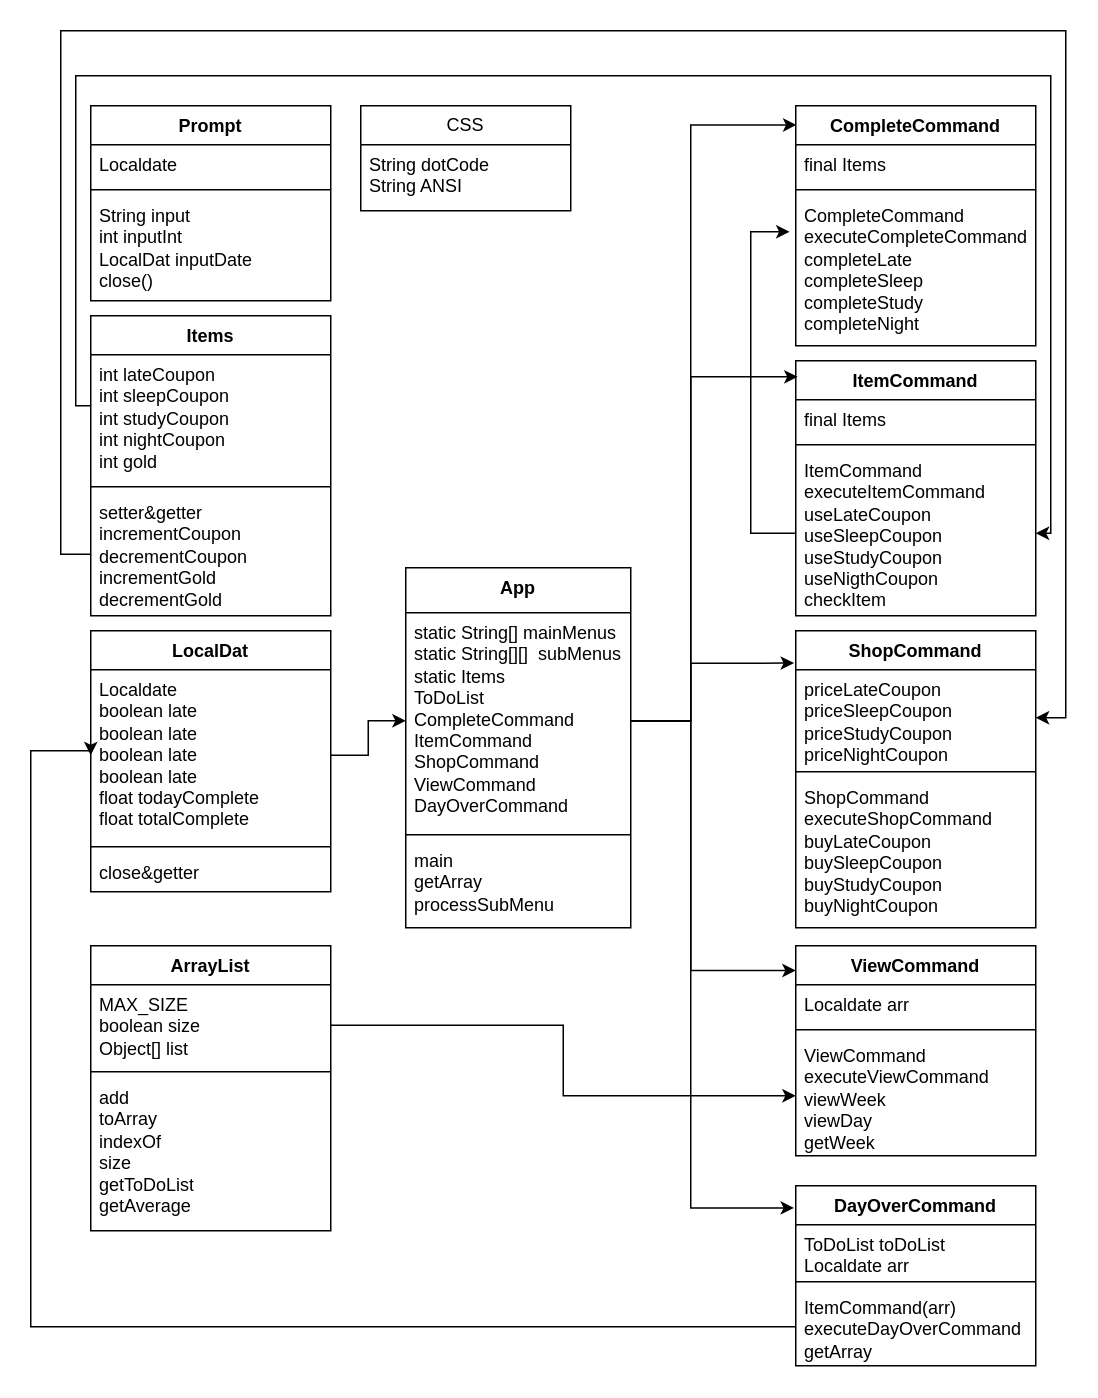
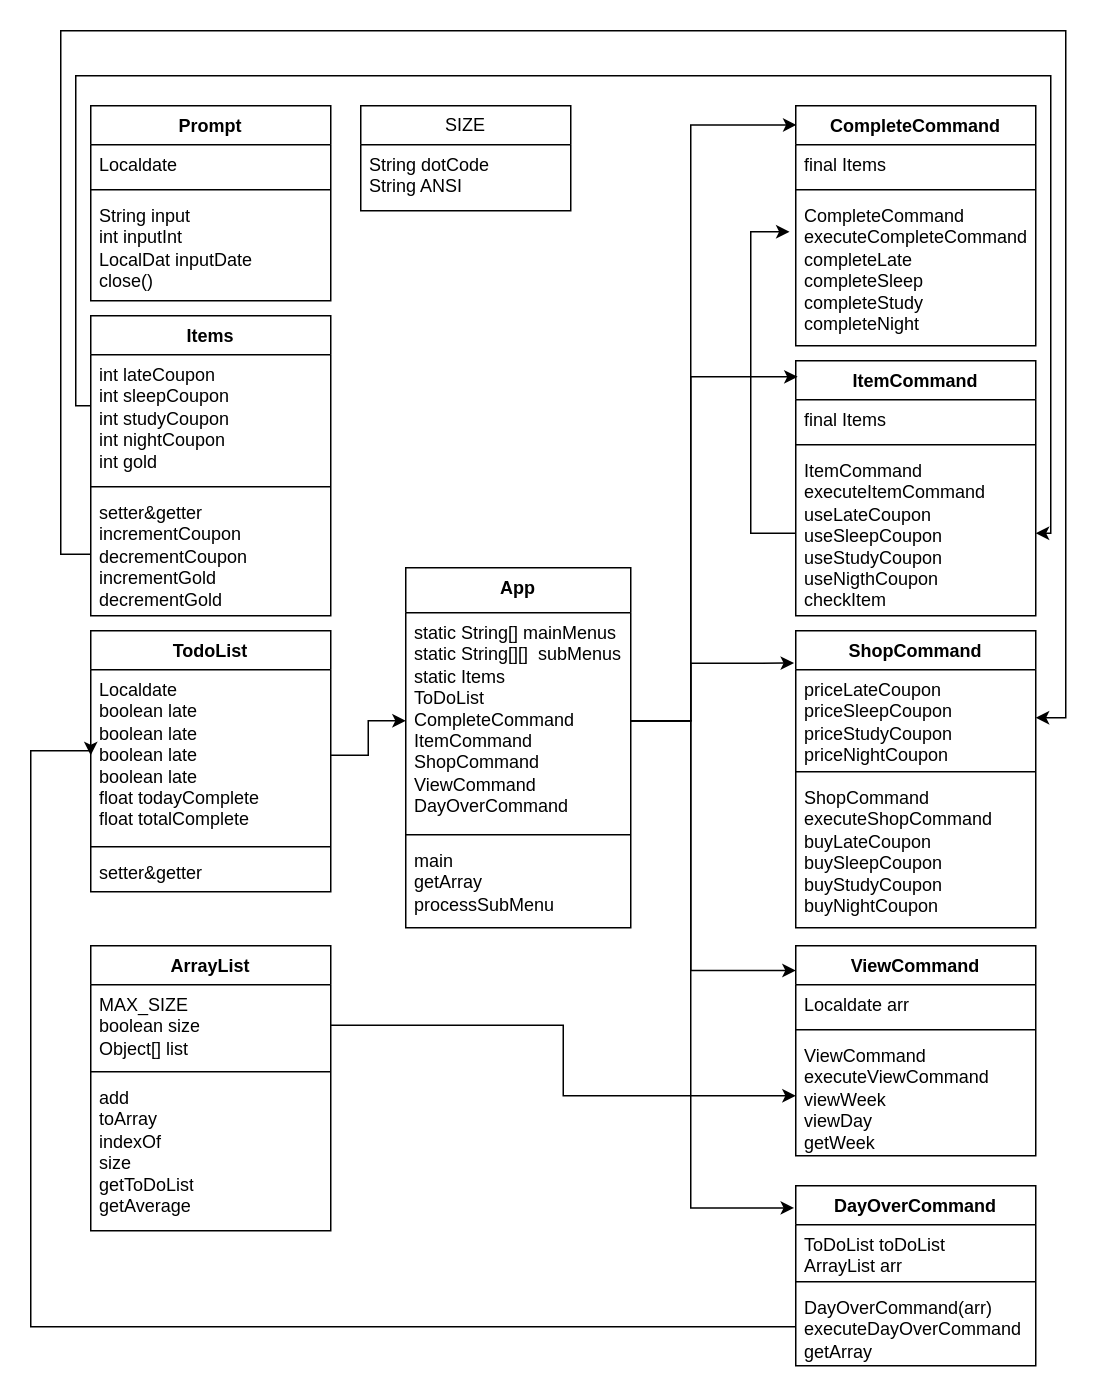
- <mxCell id="35" value="CSS" style="swimlane;fontStyle=0;childLayout=stackLayout;horizontal=1;startSize=26;fillColor=none;horizontalStack=0;resizeParent=1;resizeParentMax=0;resizeLast=0;collapsible=1;marginBottom=0;whiteSpace=wrap;html=1;" vertex="1" parent="1"><mxGeometry x="240" y="70" width="140" height="70" as="geometry" /></mxCell>
+ <mxCell id="35" value="SIZE" style="swimlane;fontStyle=0;childLayout=stackLayout;horizontal=1;startSize=26;fillColor=none;horizontalStack=0;resizeParent=1;resizeParentMax=0;resizeLast=0;collapsible=1;marginBottom=0;whiteSpace=wrap;html=1;" vertex="1" parent="1"><mxGeometry x="240" y="70" width="140" height="70" as="geometry" /></mxCell>
- <mxCell id="37" value="LocalDat" style="swimlane;fontStyle=1;align=center;verticalAlign=top;childLayout=stackLayout;horizontal=1;startSize=26;horizontalStack=0;resizeParent=1;resizeParentMax=0;resizeLast=0;collapsible=1;marginBottom=0;whiteSpace=wrap;html=1;" vertex="1" parent="1"><mxGeometry x="60" y="420" width="160" height="174" as="geometry" /></mxCell>
+ <mxCell id="37" value="TodoList" style="swimlane;fontStyle=1;align=center;verticalAlign=top;childLayout=stackLayout;horizontal=1;startSize=26;horizontalStack=0;resizeParent=1;resizeParentMax=0;resizeLast=0;collapsible=1;marginBottom=0;whiteSpace=wrap;html=1;" vertex="1" parent="1"><mxGeometry x="60" y="420" width="160" height="174" as="geometry" /></mxCell>
- <mxCell id="40" value="close&amp;amp;getter" style="text;strokeColor=none;fillColor=none;align=left;verticalAlign=top;spacingLeft=4;spacingRight=4;overflow=hidden;rotatable=0;points=[[0,0.5],[1,0.5]];portConstraint=eastwest;whiteSpace=wrap;html=1;" vertex="1" parent="37"><mxGeometry y="148" width="160" height="26" as="geometry" /></mxCell>
+ <mxCell id="40" value="setter&amp;amp;getter" style="text;strokeColor=none;fillColor=none;align=left;verticalAlign=top;spacingLeft=4;spacingRight=4;overflow=hidden;rotatable=0;points=[[0,0.5],[1,0.5]];portConstraint=eastwest;whiteSpace=wrap;html=1;" vertex="1" parent="37"><mxGeometry y="148" width="160" height="26" as="geometry" /></mxCell>
- <mxCell id="27" value="&lt;div&gt;ToDoList toDoList&lt;/div&gt;Localdate arr" style="text;strokeColor=none;fillColor=none;align=left;verticalAlign=top;spacingLeft=4;spacingRight=4;overflow=hidden;rotatable=0;points=[[0,0.5],[1,0.5]];portConstraint=eastwest;whiteSpace=wrap;html=1;" vertex="1" parent="26"><mxGeometry y="26" width="160" height="34" as="geometry" /></mxCell>
+ <mxCell id="27" value="&lt;div&gt;ToDoList toDoList&lt;/div&gt;ArrayList arr" style="text;strokeColor=none;fillColor=none;align=left;verticalAlign=top;spacingLeft=4;spacingRight=4;overflow=hidden;rotatable=0;points=[[0,0.5],[1,0.5]];portConstraint=eastwest;whiteSpace=wrap;html=1;" vertex="1" parent="26"><mxGeometry y="26" width="160" height="34" as="geometry" /></mxCell>
- <mxCell id="29" value="ItemCommand(arr)&lt;div&gt;executeDayOverCommand&lt;/div&gt;&lt;div&gt;getArray&lt;br&gt;&lt;/div&gt;" style="text;strokeColor=none;fillColor=none;align=left;verticalAlign=top;spacingLeft=4;spacingRight=4;overflow=hidden;rotatable=0;points=[[0,0.5],[1,0.5]];portConstraint=eastwest;whiteSpace=wrap;html=1;" vertex="1" parent="26"><mxGeometry y="68" width="160" height="52" as="geometry" /></mxCell>
+ <mxCell id="29" value="DayOverCommand(arr)&lt;div&gt;executeDayOverCommand&lt;/div&gt;&lt;div&gt;getArray&lt;br&gt;&lt;/div&gt;" style="text;strokeColor=none;fillColor=none;align=left;verticalAlign=top;spacingLeft=4;spacingRight=4;overflow=hidden;rotatable=0;points=[[0,0.5],[1,0.5]];portConstraint=eastwest;whiteSpace=wrap;html=1;" vertex="1" parent="26"><mxGeometry y="68" width="160" height="52" as="geometry" /></mxCell>
